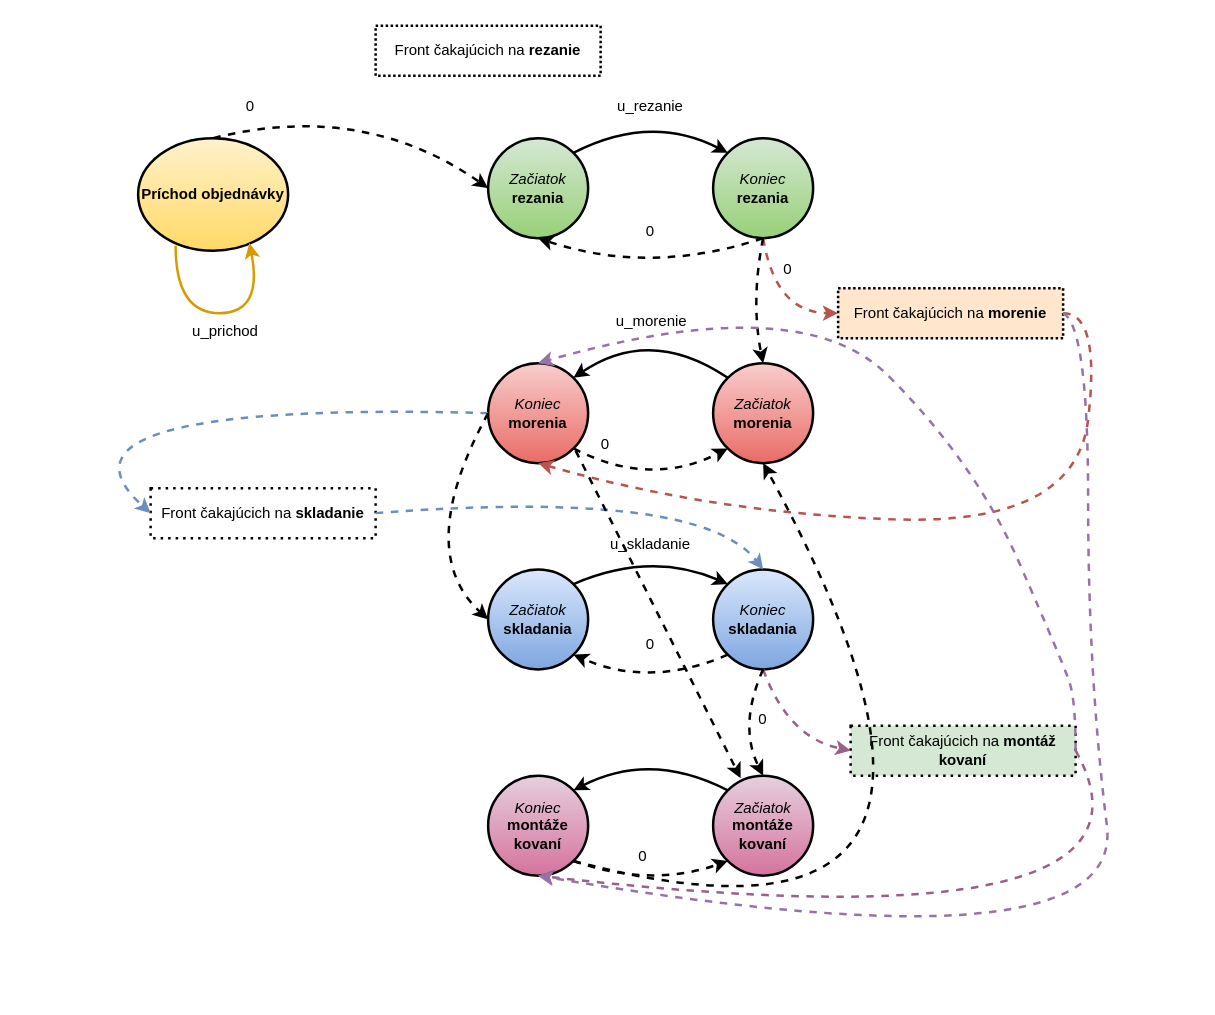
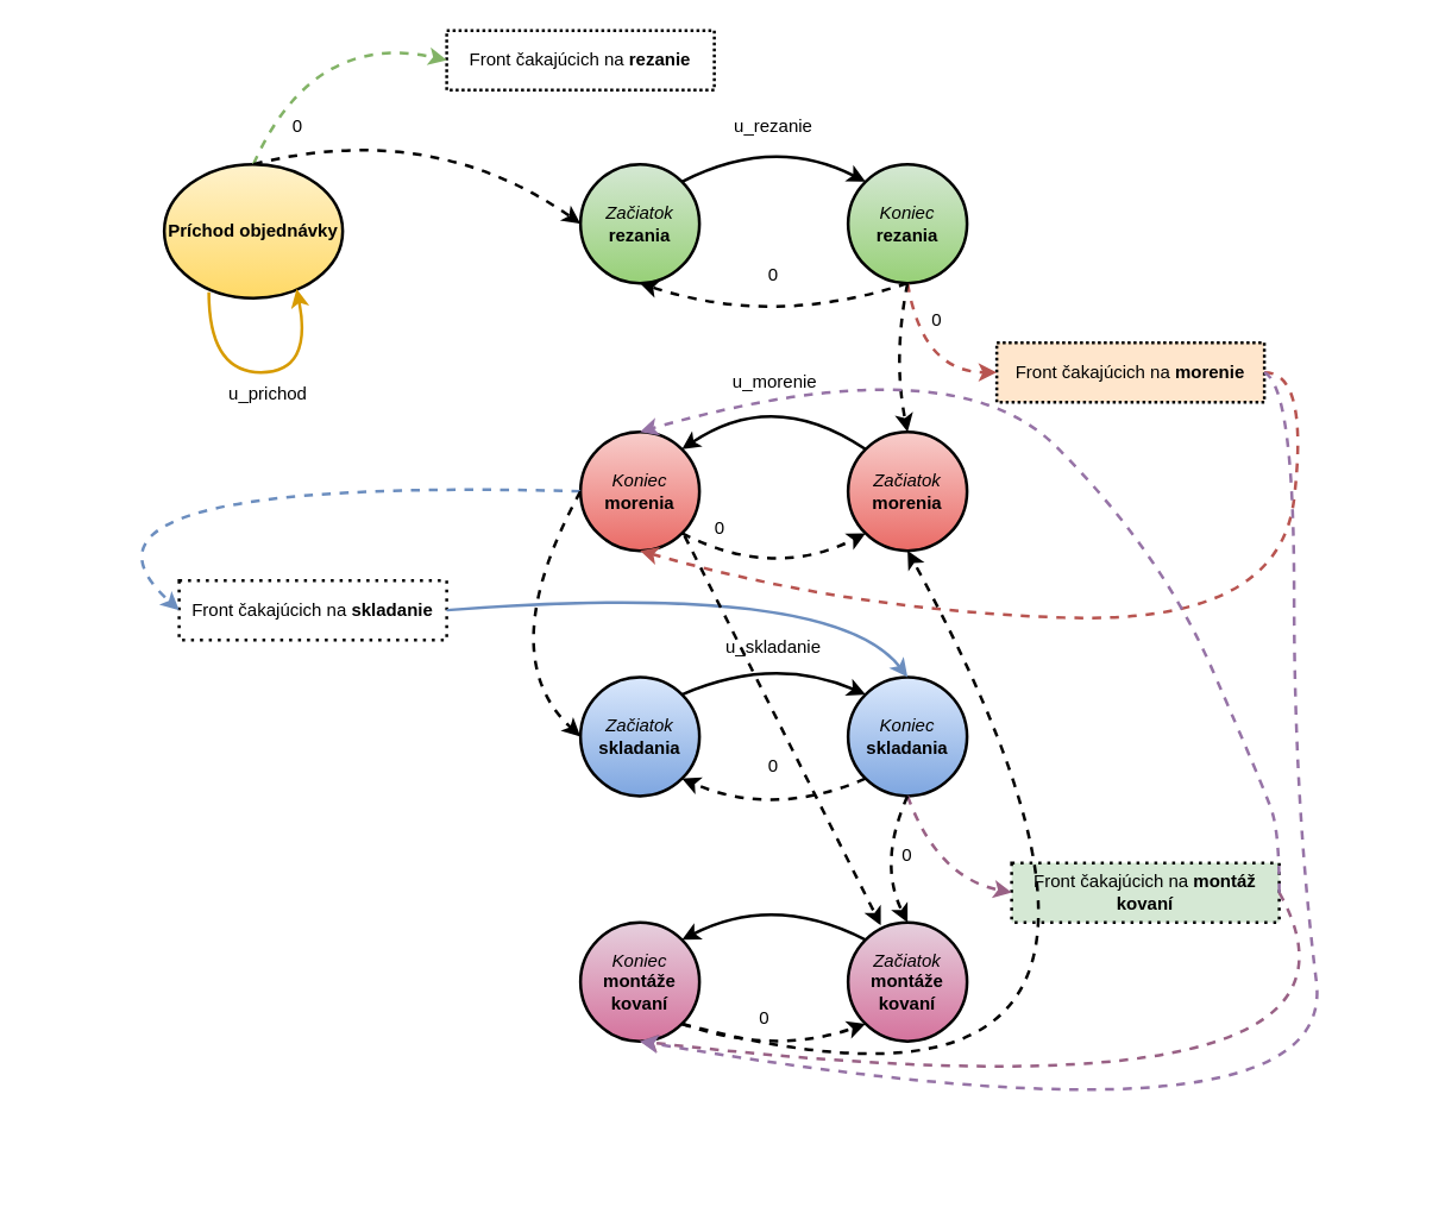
+ <mxCell id="21" value="" style="endArrow=classic;html=1;rounded=0;exitX=0.5;exitY=0;exitDx=0;exitDy=0;entryX=0;entryY=0.5;entryDx=0;entryDy=0;strokeWidth=2;fillColor=#d5e8d4;gradientColor=#97d077;strokeColor=#82b366;curved=1;dashed=1;" parent="1" source="2" target="5" edge="1"><mxGeometry width="50" height="50" relative="1" as="geometry"><mxPoint x="540" y="320" as="sourcePoint" /><mxPoint x="590" y="270" as="targetPoint" /><Array as="points"><mxPoint x="210" y="20" /></Array></mxGeometry></mxCell>
- <mxCell id="37" value="" style="endArrow=classic;html=1;rounded=0;exitX=1;exitY=0.5;exitDx=0;exitDy=0;entryX=0.5;entryY=0;entryDx=0;entryDy=0;curved=1;dashed=1;strokeWidth=2;fillColor=#dae8fc;gradientColor=#7ea6e0;strokeColor=#6c8ebf;" parent="1" source="11" target="16" edge="1"><mxGeometry width="50" height="50" relative="1" as="geometry"><mxPoint x="440" y="330" as="sourcePoint" /><mxPoint x="490" y="280" as="targetPoint" /><Array as="points"><mxPoint x="560" y="390" /></Array></mxGeometry></mxCell>
+ <mxCell id="37" value="" style="endArrow=classic;html=1;rounded=0;exitX=1;exitY=0.5;exitDx=0;exitDy=0;entryX=0.5;entryY=0;entryDx=0;entryDy=0;curved=1;dashed=0;strokeWidth=2;fillColor=#dae8fc;gradientColor=#7ea6e0;strokeColor=#6c8ebf;" parent="1" source="11" target="16" edge="1"><mxGeometry width="50" height="50" relative="1" as="geometry"><mxPoint x="440" y="330" as="sourcePoint" /><mxPoint x="490" y="280" as="targetPoint" /><Array as="points"><mxPoint x="560" y="390" /></Array></mxGeometry></mxCell>
